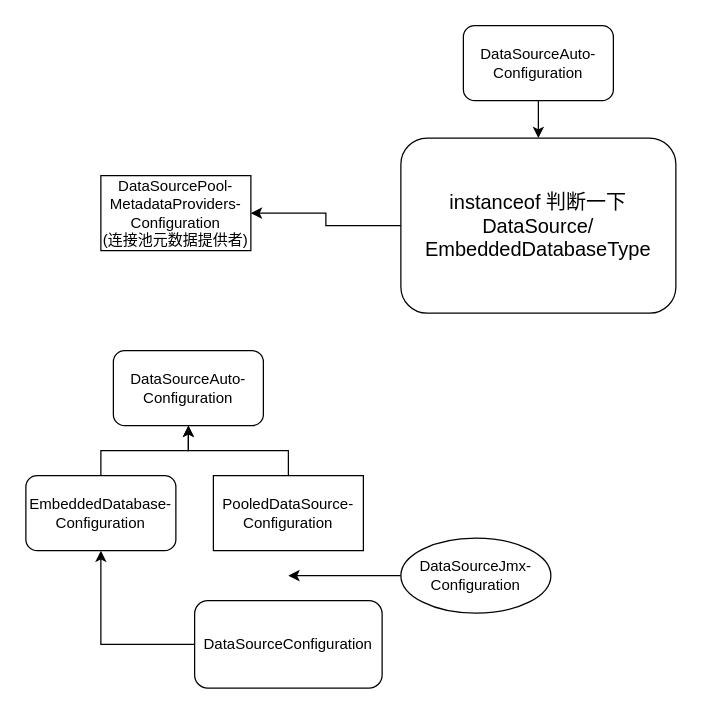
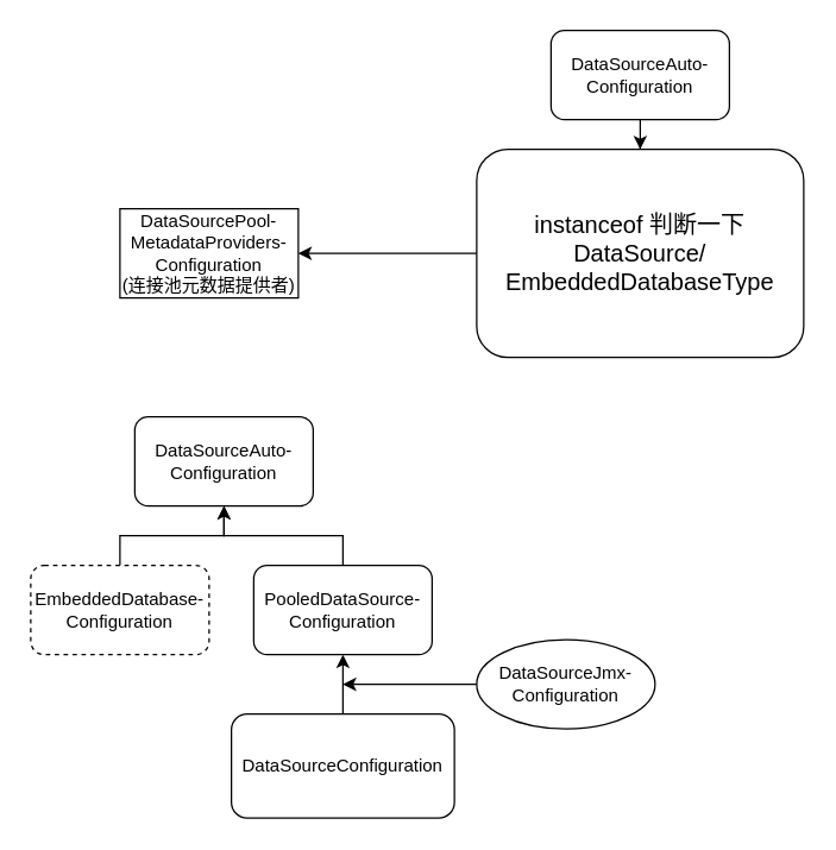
- <mxCell id="3" value="&lt;div&gt;&lt;font style=&quot;font-size: 16px;&quot;&gt;instanceof 判断一下&lt;/font&gt;&lt;/div&gt;&lt;font style=&quot;font-size: 16px;&quot;&gt;DataSource/&lt;/font&gt;&lt;div&gt;&lt;font style=&quot;font-size: 16px;&quot;&gt;EmbeddedDatabaseType&lt;br&gt;&lt;/font&gt;&lt;/div&gt;" style="rounded=1;whiteSpace=wrap;html=1;" vertex="1" parent="1"><mxGeometry x="320" y="110" width="220" height="140" as="geometry" /></mxCell>
+ <mxCell id="3" value="&lt;div&gt;&lt;font style=&quot;font-size: 16px;&quot;&gt;instanceof 判断一下&lt;/font&gt;&lt;/div&gt;&lt;font style=&quot;font-size: 16px;&quot;&gt;DataSource/&lt;/font&gt;&lt;div&gt;&lt;font style=&quot;font-size: 16px;&quot;&gt;EmbeddedDatabaseType&lt;br&gt;&lt;/font&gt;&lt;/div&gt;" style="rounded=1;whiteSpace=wrap;html=1;" vertex="1" parent="1"><mxGeometry x="320" y="100" width="220" height="140" as="geometry" /></mxCell>
- <mxCell id="10" value="EmbeddedDatabase-&lt;div&gt;Configuration&lt;/div&gt;" style="rounded=1;whiteSpace=wrap;html=1;" vertex="1" parent="1"><mxGeometry x="20" y="380" width="120" height="60" as="geometry" /></mxCell>
+ <mxCell id="10" value="EmbeddedDatabase-&lt;div&gt;Configuration&lt;/div&gt;" style="rounded=1;whiteSpace=wrap;html=1;dashed=1;" vertex="1" parent="1"><mxGeometry x="20" y="380" width="120" height="60" as="geometry" /></mxCell>
- <mxCell id="12" value="PooledDataSource-&lt;div&gt;Configuration&lt;/div&gt;" style="whiteSpace=wrap;html=1;rounded=0;" vertex="1" parent="1"><mxGeometry x="170" y="380" width="120" height="60" as="geometry" /></mxCell>
+ <mxCell id="12" value="PooledDataSource-&lt;div&gt;Configuration&lt;/div&gt;" style="rounded=1;whiteSpace=wrap;html=1;" vertex="1" parent="1"><mxGeometry x="170" y="380" width="120" height="60" as="geometry" /></mxCell>
- <mxCell id="13" style="edgeStyle=orthogonalEdgeStyle;rounded=0;orthogonalLoop=1;jettySize=auto;html=1;" edge="1" parent="1" source="14" target="10"><mxGeometry relative="1" as="geometry" /></mxCell>
+ <mxCell id="13" style="edgeStyle=orthogonalEdgeStyle;rounded=0;orthogonalLoop=1;jettySize=auto;html=1;entryX=0.5;entryY=1;entryDx=0;entryDy=0;" edge="1" parent="1" source="14" target="12"><mxGeometry relative="1" as="geometry" /></mxCell>
